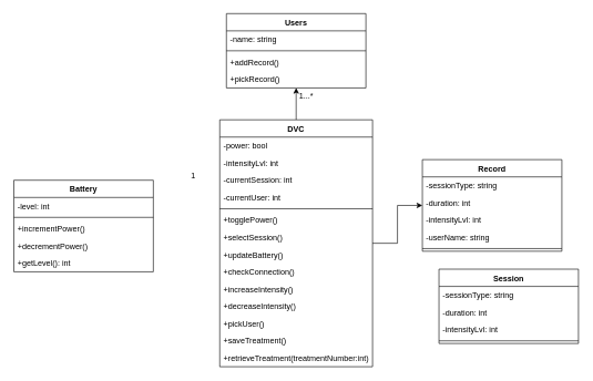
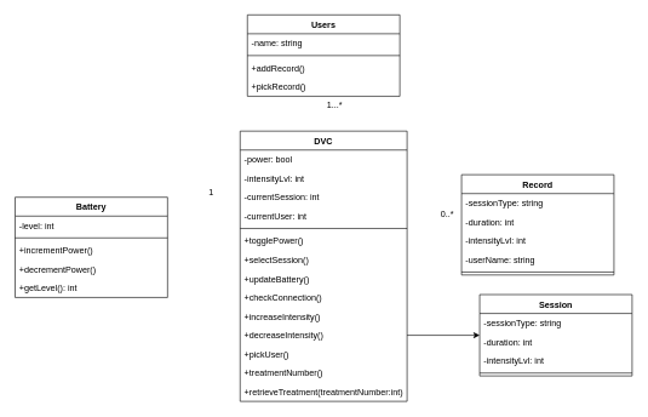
- <mxCell id="3" style="edgeStyle=orthogonalEdgeStyle;rounded=0;orthogonalLoop=1;jettySize=auto;html=1;" edge="1" parent="1" source="4" target="39"><mxGeometry relative="1" as="geometry" /></mxCell>
+ <mxCell id="25" value="0..*" style="text;html=1;align=center;verticalAlign=middle;resizable=0;points=[];autosize=1;strokeColor=none;fillColor=none;" vertex="1" parent="1"><mxGeometry x="595" y="280" width="40" height="30" as="geometry" /></mxCell>
- <mxCell id="2" style="edgeStyle=orthogonalEdgeStyle;rounded=0;orthogonalLoop=1;jettySize=auto;html=1;" edge="1" parent="1" source="4" target="19"><mxGeometry relative="1" as="geometry" /></mxCell>
+ <mxCell id="38" style="edgeStyle=orthogonalEdgeStyle;rounded=0;orthogonalLoop=1;jettySize=auto;html=1;" edge="1" parent="1" source="15" target="33"><mxGeometry relative="1" as="geometry" /></mxCell>
- <mxCell id="17" value="+saveTreatment()" style="text;strokeColor=none;fillColor=none;align=left;verticalAlign=top;spacingLeft=4;spacingRight=4;overflow=hidden;rotatable=0;points=[[0,0.5],[1,0.5]];portConstraint=eastwest;" vertex="1" parent="4"><mxGeometry y="320" width="230" height="26" as="geometry" /></mxCell>
+ <mxCell id="17" value="+treatmentNumber()" style="text;strokeColor=none;fillColor=none;align=left;verticalAlign=top;spacingLeft=4;spacingRight=4;overflow=hidden;rotatable=0;points=[[0,0.5],[1,0.5]];portConstraint=eastwest;" vertex="1" parent="4"><mxGeometry y="320" width="230" height="26" as="geometry" /></mxCell>
